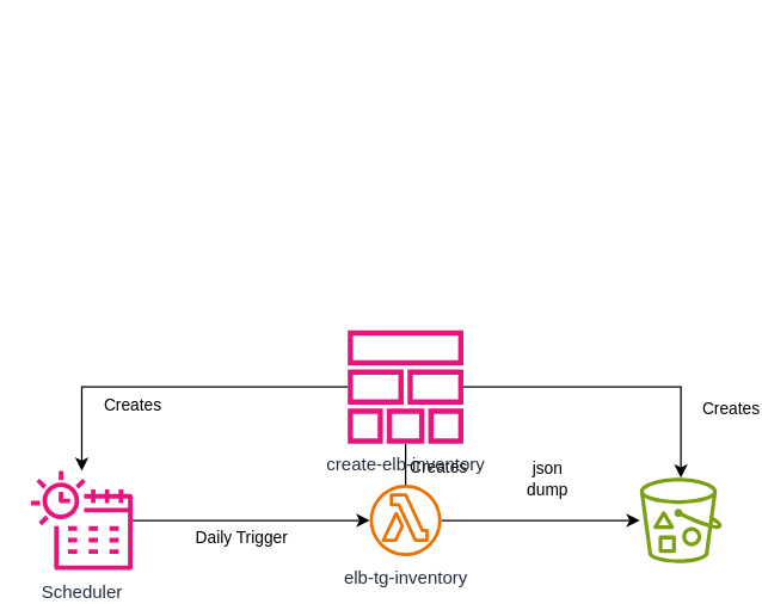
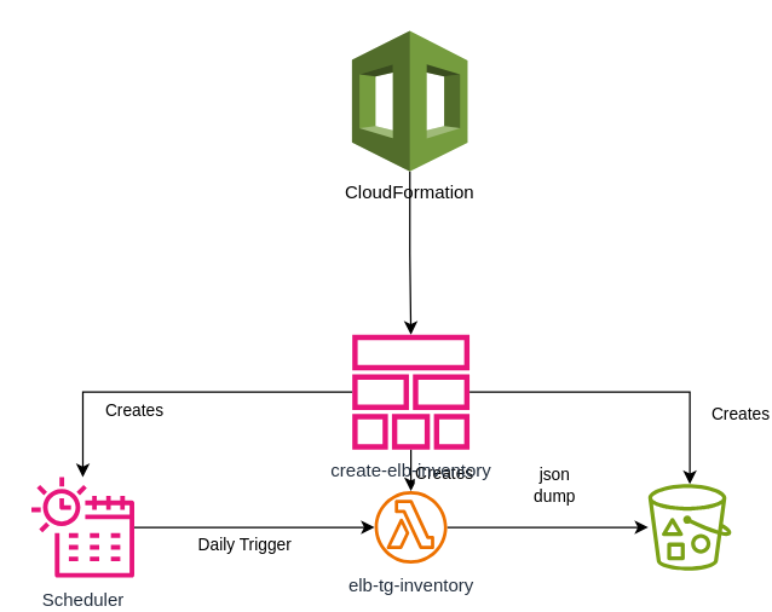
+ <mxCell id="3" value="CloudFormation" style="outlineConnect=0;dashed=0;verticalLabelPosition=bottom;verticalAlign=top;align=center;html=1;shape=mxgraph.aws3.cloudformation;fillColor=#759C3E;gradientColor=none;" vertex="1" parent="1"><mxGeometry x="232" y="20" width="76.5" height="93" as="geometry" /></mxCell>
+ <mxCell id="2" style="edgeStyle=orthogonalEdgeStyle;rounded=0;orthogonalLoop=1;jettySize=auto;html=1;" edge="1" parent="1" source="3" target="7"><mxGeometry relative="1" as="geometry" /></mxCell>
- <mxCell id="4" value="Creates" style="edgeStyle=orthogonalEdgeStyle;rounded=0;orthogonalLoop=1;jettySize=auto;html=1;endArrow=none;" edge="1" parent="1" source="7" target="9"><mxGeometry x="0.15" y="22" relative="1" as="geometry"><mxPoint as="offset" /></mxGeometry></mxCell>
+ <mxCell id="4" value="Creates" style="edgeStyle=orthogonalEdgeStyle;rounded=0;orthogonalLoop=1;jettySize=auto;html=1;" edge="1" parent="1" source="7" target="9"><mxGeometry x="0.15" y="22" relative="1" as="geometry"><mxPoint as="offset" /></mxGeometry></mxCell>
